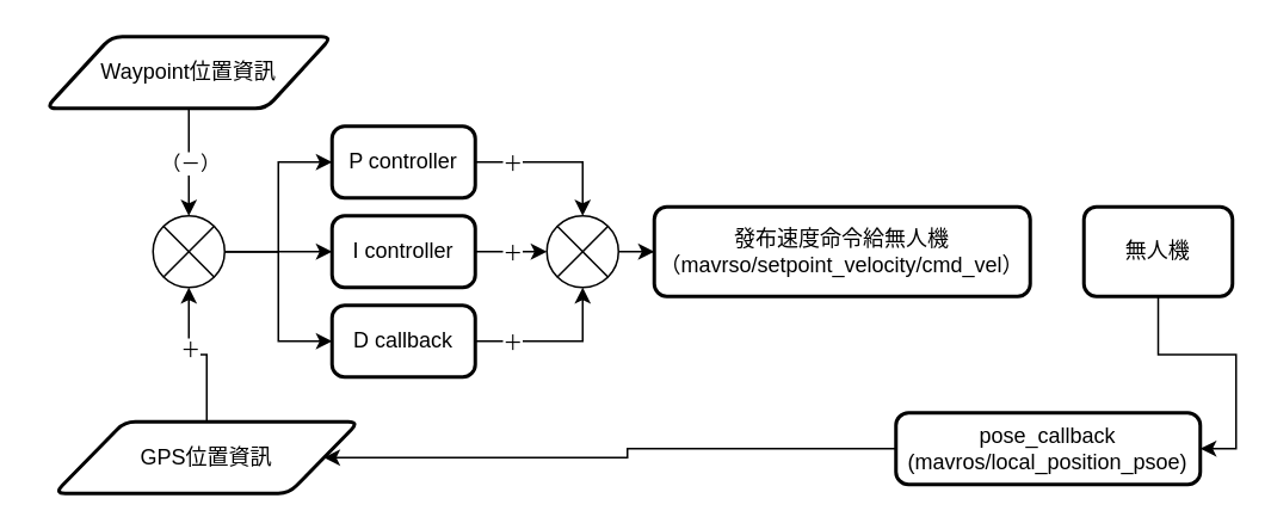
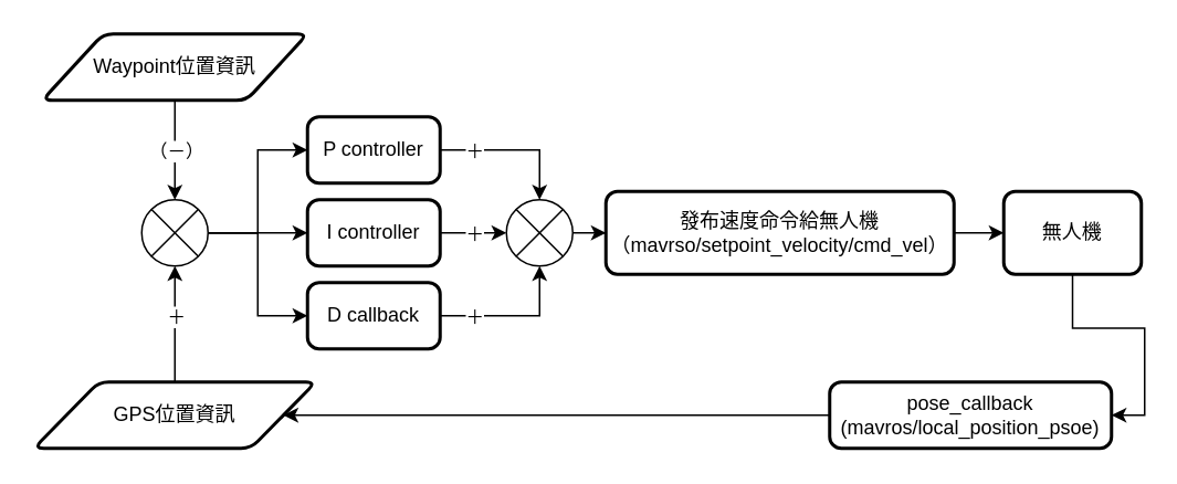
+ <mxCell id="23" value="" style="edgeStyle=orthogonalEdgeStyle;rounded=0;orthogonalLoop=1;jettySize=auto;html=1;" edge="1" parent="1" source="24" target="26"><mxGeometry relative="1" as="geometry" /></mxCell>
- <mxCell id="2" value="GPS位置資訊" style="shape=parallelogram;html=1;strokeWidth=2;perimeter=parallelogramPerimeter;whiteSpace=wrap;rounded=1;arcSize=12;size=0.23;" vertex="1" parent="1"><mxGeometry x="30" y="235" width="170" height="40" as="geometry" /></mxCell>
+ <mxCell id="2" value="GPS位置資訊" style="shape=parallelogram;html=1;strokeWidth=2;perimeter=parallelogramPerimeter;whiteSpace=wrap;rounded=1;arcSize=12;size=0.23;" vertex="1" parent="1"><mxGeometry x="20" y="230" width="170" height="40" as="geometry" /></mxCell>
